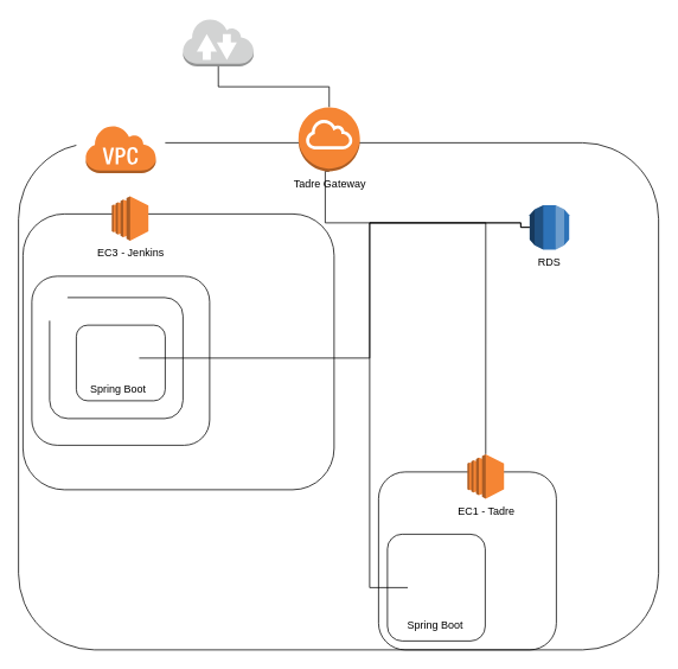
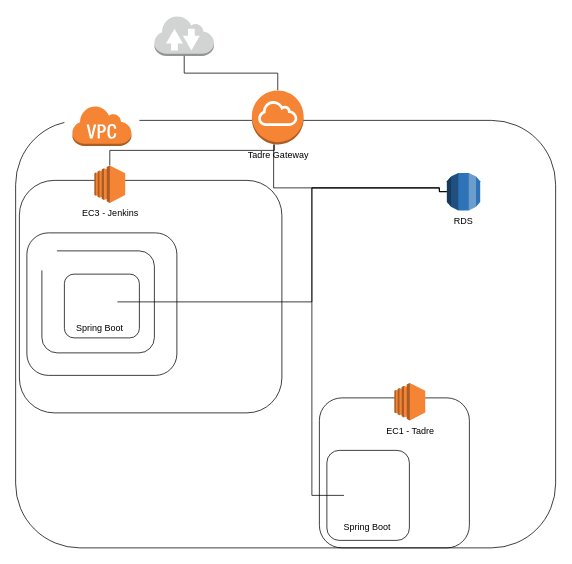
+ <mxCell id="10" style="edgeStyle=orthogonalEdgeStyle;rounded=0;orthogonalLoop=1;jettySize=auto;html=1;exitX=0.5;exitY=0;exitDx=0;exitDy=0;exitPerimeter=0;endArrow=none;endFill=0;strokeColor=#000000;" edge="1" parent="1" source="11" target="28"><mxGeometry relative="1" as="geometry"><Array as="points"><mxPoint x="146" y="200" /><mxPoint x="365" y="200" /></Array></mxGeometry></mxCell>
+ <mxCell id="21" style="edgeStyle=orthogonalEdgeStyle;rounded=0;orthogonalLoop=1;jettySize=auto;html=1;exitX=0;exitY=0.5;exitDx=0;exitDy=0;exitPerimeter=0;endArrow=none;endFill=0;strokeColor=#000000;" edge="1" parent="1" source="22" target="28"><mxGeometry relative="1" as="geometry"><Array as="points"><mxPoint x="585" y="250" /><mxPoint x="364" y="250" /></Array></mxGeometry></mxCell>
- <mxCell id="16" style="edgeStyle=orthogonalEdgeStyle;rounded=0;orthogonalLoop=1;jettySize=auto;html=1;exitX=0.5;exitY=0;exitDx=0;exitDy=0;exitPerimeter=0;entryX=0.5;entryY=1;entryDx=0;entryDy=0;entryPerimeter=0;endArrow=none;endFill=0;strokeColor=#000000;" edge="1" parent="1" source="17" target="28"><mxGeometry relative="1" as="geometry"><Array as="points"><mxPoint x="546" y="250" /><mxPoint x="365" y="250" /></Array></mxGeometry></mxCell>
